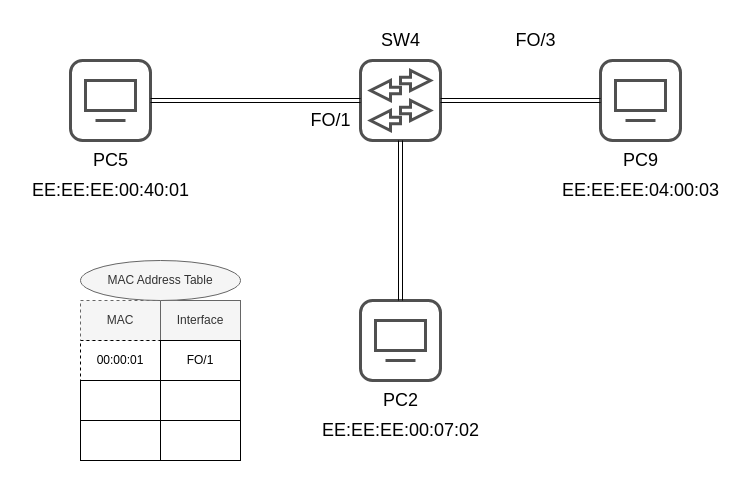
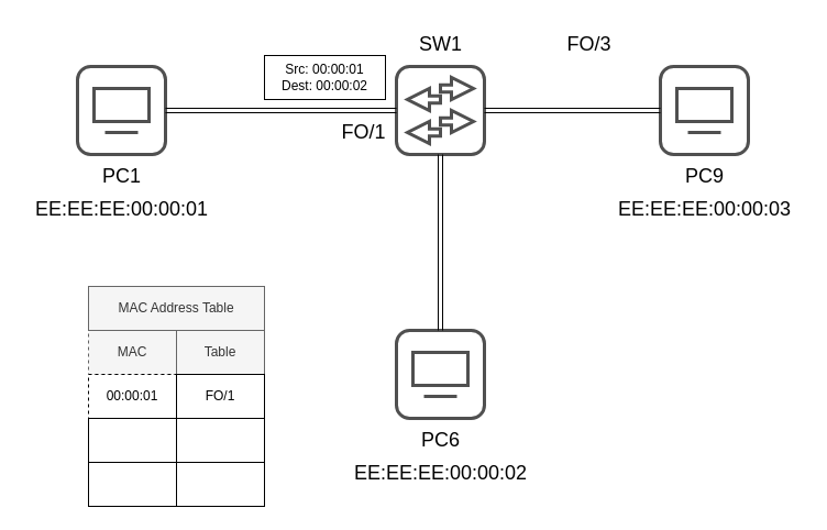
- <mxCell id="29" value="SW4" style="text;html=1;align=center;verticalAlign=middle;resizable=0;points=[];autosize=1;strokeColor=none;fillColor=none;fontSize=18;" parent="1" vertex="1"><mxGeometry x="370" y="20" width="60" height="40" as="geometry" /></mxCell>
+ <mxCell id="29" value="SW1" style="text;html=1;align=center;verticalAlign=middle;resizable=0;points=[];autosize=1;strokeColor=none;fillColor=none;fontSize=18;" parent="1" vertex="1"><mxGeometry x="370" y="20" width="60" height="40" as="geometry" /></mxCell>
+ <mxCell id="32" value="&lt;div&gt;Src: 00:00:01&lt;/div&gt;&lt;div&gt;Dest: 00:00:02&lt;br&gt;&lt;/div&gt;" style="rounded=0;whiteSpace=wrap;html=1;" vertex="1" parent="1"><mxGeometry x="240" y="50" width="110" height="40" as="geometry" /></mxCell>
- <mxCell id="23" value="&lt;font style=&quot;font-size: 18px;&quot;&gt;PC5&lt;/font&gt;" style="text;html=1;align=center;verticalAlign=middle;resizable=0;points=[];autosize=1;strokeColor=none;fillColor=none;" parent="1" vertex="1"><mxGeometry x="80" y="140" width="60" height="40" as="geometry" /></mxCell>
+ <mxCell id="23" value="&lt;font style=&quot;font-size: 18px;&quot;&gt;PC1&lt;/font&gt;" style="text;html=1;align=center;verticalAlign=middle;resizable=0;points=[];autosize=1;strokeColor=none;fillColor=none;" parent="1" vertex="1"><mxGeometry x="80" y="140" width="60" height="40" as="geometry" /></mxCell>
- <mxCell id="26" value="EE:EE:EE:00:40:01" style="text;html=1;align=center;verticalAlign=middle;resizable=0;points=[];autosize=1;strokeColor=none;fillColor=none;fontSize=18;" parent="1" vertex="1"><mxGeometry x="20" y="170" width="180" height="40" as="geometry" /></mxCell>
+ <mxCell id="26" value="EE:EE:EE:00:00:01" style="text;html=1;align=center;verticalAlign=middle;resizable=0;points=[];autosize=1;strokeColor=none;fillColor=none;fontSize=18;" parent="1" vertex="1"><mxGeometry x="20" y="170" width="180" height="40" as="geometry" /></mxCell>
- <mxCell id="28" value="EE:EE:EE:04:00:03" style="text;html=1;align=center;verticalAlign=middle;resizable=0;points=[];autosize=1;strokeColor=none;fillColor=none;fontSize=18;" parent="1" vertex="1"><mxGeometry x="550" y="170" width="180" height="40" as="geometry" /></mxCell>
+ <mxCell id="28" value="EE:EE:EE:00:00:03" style="text;html=1;align=center;verticalAlign=middle;resizable=0;points=[];autosize=1;strokeColor=none;fillColor=none;fontSize=18;" parent="1" vertex="1"><mxGeometry x="550" y="170" width="180" height="40" as="geometry" /></mxCell>
- <mxCell id="35" value="MAC Address Table" style="ellipse;whiteSpace=wrap;html=1;fillColor=#f5f5f5;fontColor=#333333;strokeColor=#666666;" vertex="1" parent="1"><mxGeometry x="80" y="260" width="160" height="40" as="geometry" /></mxCell>
+ <mxCell id="35" value="MAC Address Table" style="rounded=0;whiteSpace=wrap;html=1;fillColor=#f5f5f5;fontColor=#333333;strokeColor=#666666;" vertex="1" parent="1"><mxGeometry x="80" y="260" width="160" height="40" as="geometry" /></mxCell>
- <mxCell id="34" value="Interface" style="rounded=0;whiteSpace=wrap;html=1;fillColor=#f5f5f5;fontColor=#333333;strokeColor=#666666;" vertex="1" parent="1"><mxGeometry x="160" y="300" width="80" height="40" as="geometry" /></mxCell>
+ <mxCell id="34" value="Table" style="rounded=0;whiteSpace=wrap;html=1;fillColor=#f5f5f5;fontColor=#333333;strokeColor=#666666;" vertex="1" parent="1"><mxGeometry x="160" y="300" width="80" height="40" as="geometry" /></mxCell>
- <mxCell id="24" value="&lt;div&gt;&lt;font style=&quot;font-size: 18px;&quot;&gt;PC2&lt;/font&gt;&lt;/div&gt;" style="text;html=1;align=center;verticalAlign=middle;resizable=0;points=[];autosize=1;strokeColor=none;fillColor=none;" parent="1" vertex="1"><mxGeometry x="370" y="380" width="60" height="40" as="geometry" /></mxCell>
+ <mxCell id="24" value="&lt;div&gt;&lt;font style=&quot;font-size: 18px;&quot;&gt;PC6&lt;/font&gt;&lt;/div&gt;" style="text;html=1;align=center;verticalAlign=middle;resizable=0;points=[];autosize=1;strokeColor=none;fillColor=none;" parent="1" vertex="1"><mxGeometry x="370" y="380" width="60" height="40" as="geometry" /></mxCell>
- <mxCell id="27" value="EE:EE:EE:00:07:02" style="text;html=1;align=center;verticalAlign=middle;resizable=0;points=[];autosize=1;strokeColor=none;fillColor=none;fontSize=18;" parent="1" vertex="1"><mxGeometry x="310" y="410" width="180" height="40" as="geometry" /></mxCell>
+ <mxCell id="27" value="EE:EE:EE:00:00:02" style="text;html=1;align=center;verticalAlign=middle;resizable=0;points=[];autosize=1;strokeColor=none;fillColor=none;fontSize=18;" parent="1" vertex="1"><mxGeometry x="310" y="410" width="180" height="40" as="geometry" /></mxCell>
